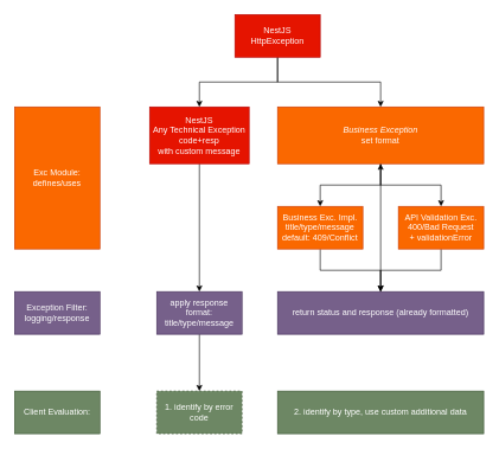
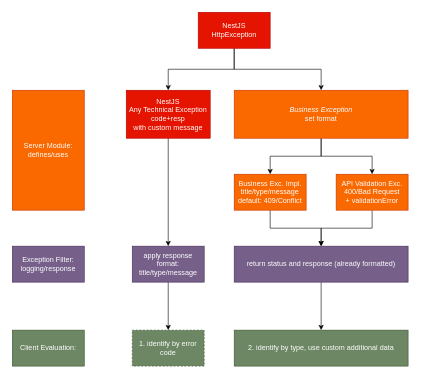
- <mxCell id="22" value="Exc Module:&lt;br&gt;defines/uses" style="whiteSpace=wrap;html=1;rounded=0;fontColor=#ffffff;strokeColor=#C73500;fillColor=#fa6800;" vertex="1" parent="1"><mxGeometry x="20" y="150" width="120" height="200" as="geometry" /></mxCell>
+ <mxCell id="22" value="Server Module:&lt;br&gt;defines/uses" style="whiteSpace=wrap;html=1;rounded=0;fontColor=#ffffff;strokeColor=#C73500;fillColor=#fa6800;" vertex="1" parent="1"><mxGeometry x="20" y="150" width="120" height="200" as="geometry" /></mxCell>
- <mxCell id="16" value="" style="edgeStyle=orthogonalEdgeStyle;rounded=0;orthogonalLoop=1;jettySize=auto;html=1;" edge="1" parent="1" source="17" target="9"><mxGeometry relative="1" as="geometry" /></mxCell>
+ <mxCell id="16" value="" style="edgeStyle=orthogonalEdgeStyle;rounded=0;orthogonalLoop=1;jettySize=auto;html=1;" edge="1" parent="1" source="17" target="19"><mxGeometry relative="1" as="geometry" /></mxCell>
